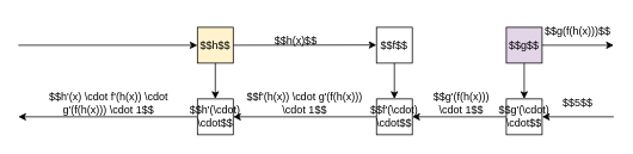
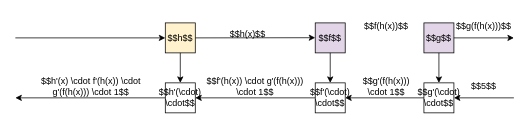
+ <mxCell id="6" value="&lt;div&gt;$$f(h(x))$$&lt;/div&gt;" style="text;html=1;align=center;verticalAlign=middle;whiteSpace=wrap;rounded=0;" parent="1" vertex="1"><mxGeometry x="485" y="20" width="60" height="30" as="geometry" /></mxCell>
- <mxCell id="2" value="$$f$$" style="rounded=0;whiteSpace=wrap;html=1;" parent="1" vertex="1"><mxGeometry x="420" y="30" width="40" height="40" as="geometry" /></mxCell>
+ <mxCell id="2" value="$$f$$" style="rounded=0;whiteSpace=wrap;html=1;fillColor=#e1d5e7;" parent="1" vertex="1"><mxGeometry x="420" y="30" width="40" height="40" as="geometry" /></mxCell>
